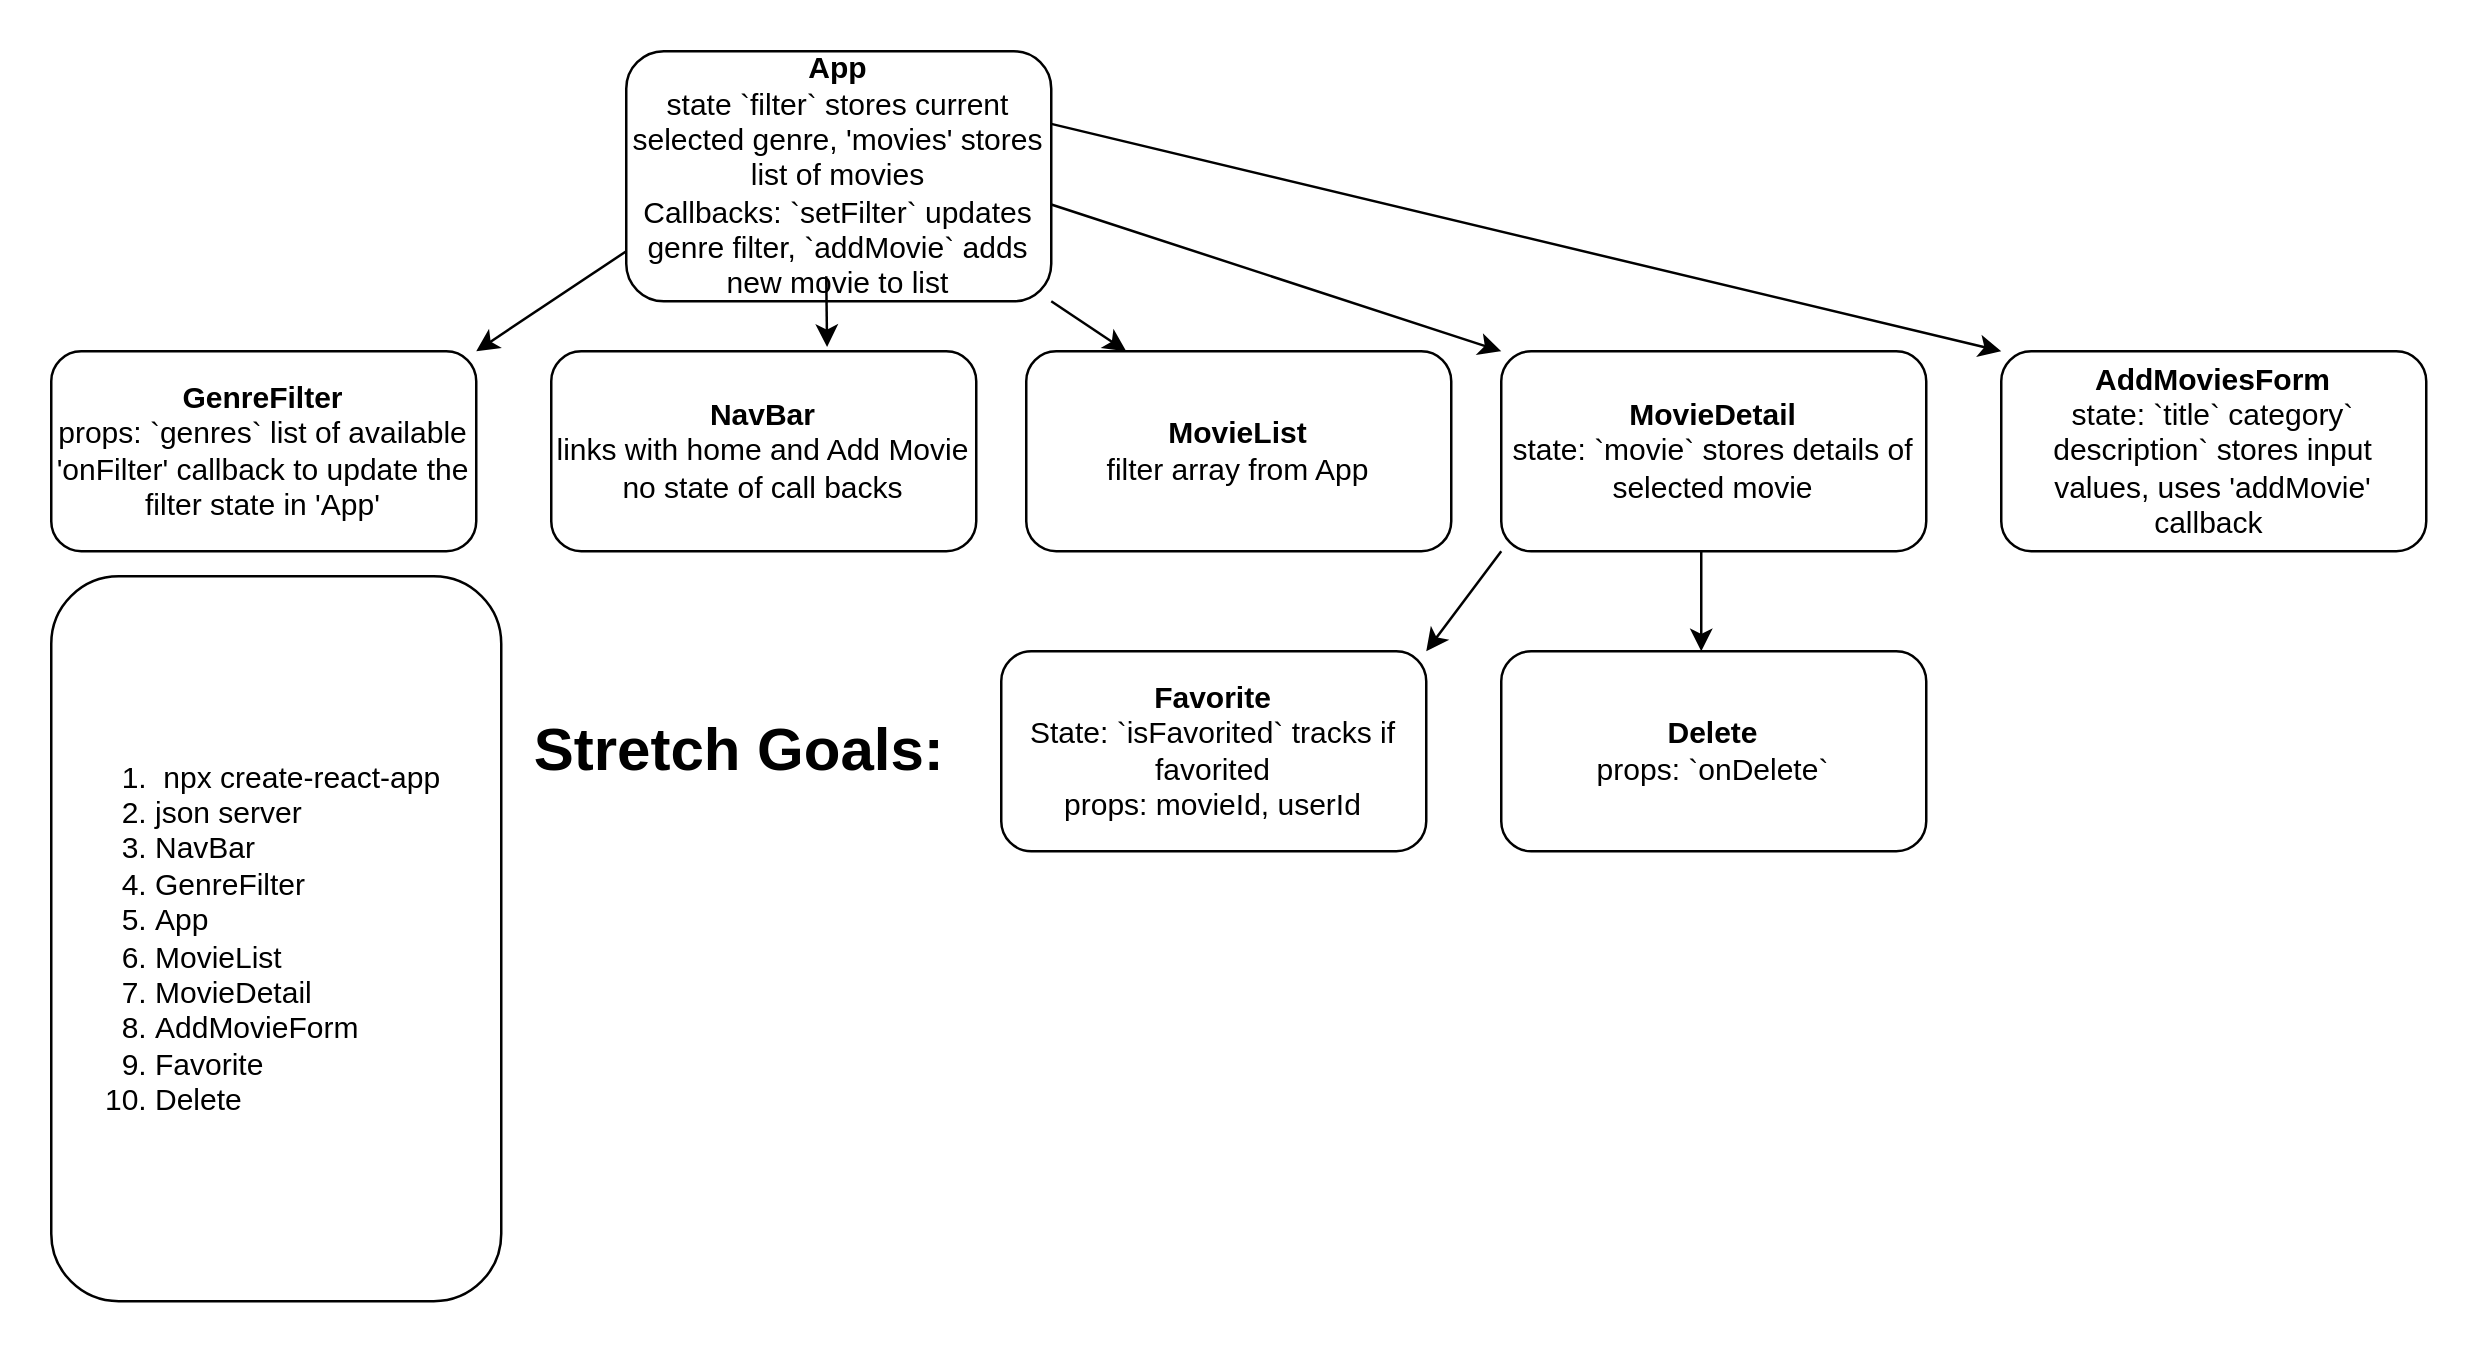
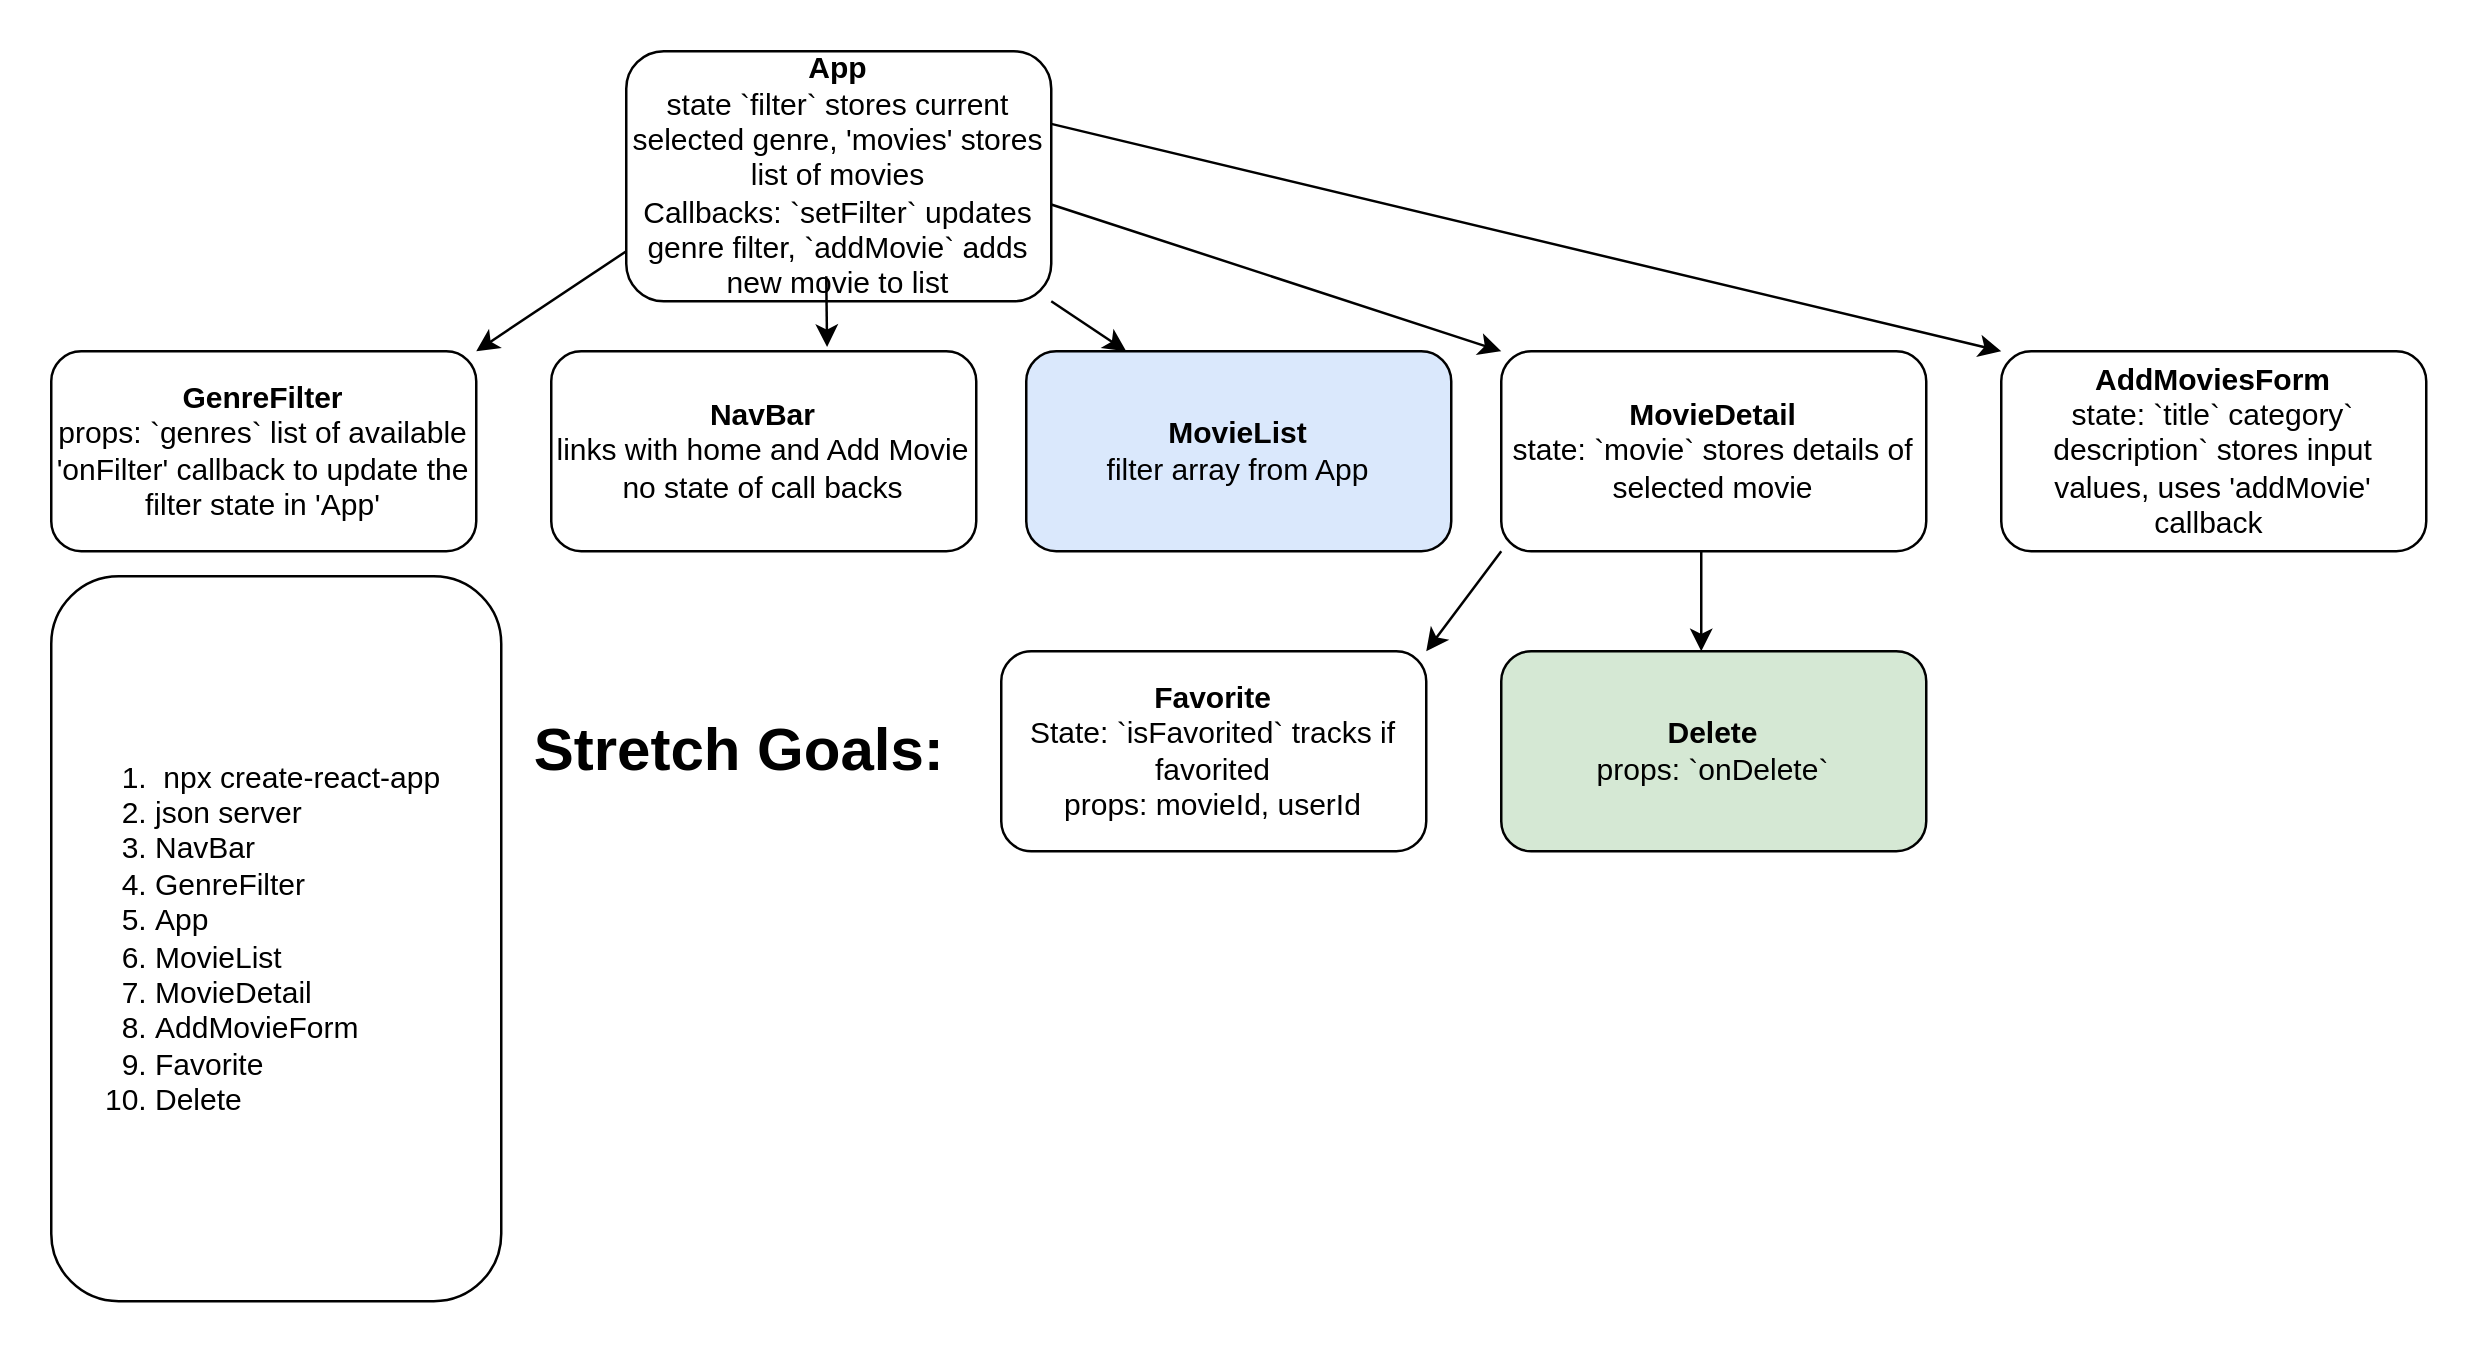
- <mxCell id="5" value="&lt;b&gt;MovieList&lt;br&gt;&lt;/b&gt;filter array from App" style="rounded=1;whiteSpace=wrap;html=1;" vertex="1" parent="1"><mxGeometry x="410" y="140" width="170" height="80" as="geometry" /></mxCell>
+ <mxCell id="5" value="&lt;b&gt;MovieList&lt;br&gt;&lt;/b&gt;filter array from App" style="rounded=1;whiteSpace=wrap;html=1;fillColor=#dae8fc;" vertex="1" parent="1"><mxGeometry x="410" y="140" width="170" height="80" as="geometry" /></mxCell>
- <mxCell id="13" value="&lt;b&gt;Delete&lt;/b&gt;&lt;br&gt;props: `onDelete`" style="rounded=1;whiteSpace=wrap;html=1;" vertex="1" parent="1"><mxGeometry x="600" y="260" width="170" height="80" as="geometry" /></mxCell>
+ <mxCell id="13" value="&lt;b&gt;Delete&lt;/b&gt;&lt;br&gt;props: `onDelete`" style="rounded=1;whiteSpace=wrap;html=1;fillColor=#d5e8d4;" vertex="1" parent="1"><mxGeometry x="600" y="260" width="170" height="80" as="geometry" /></mxCell>
